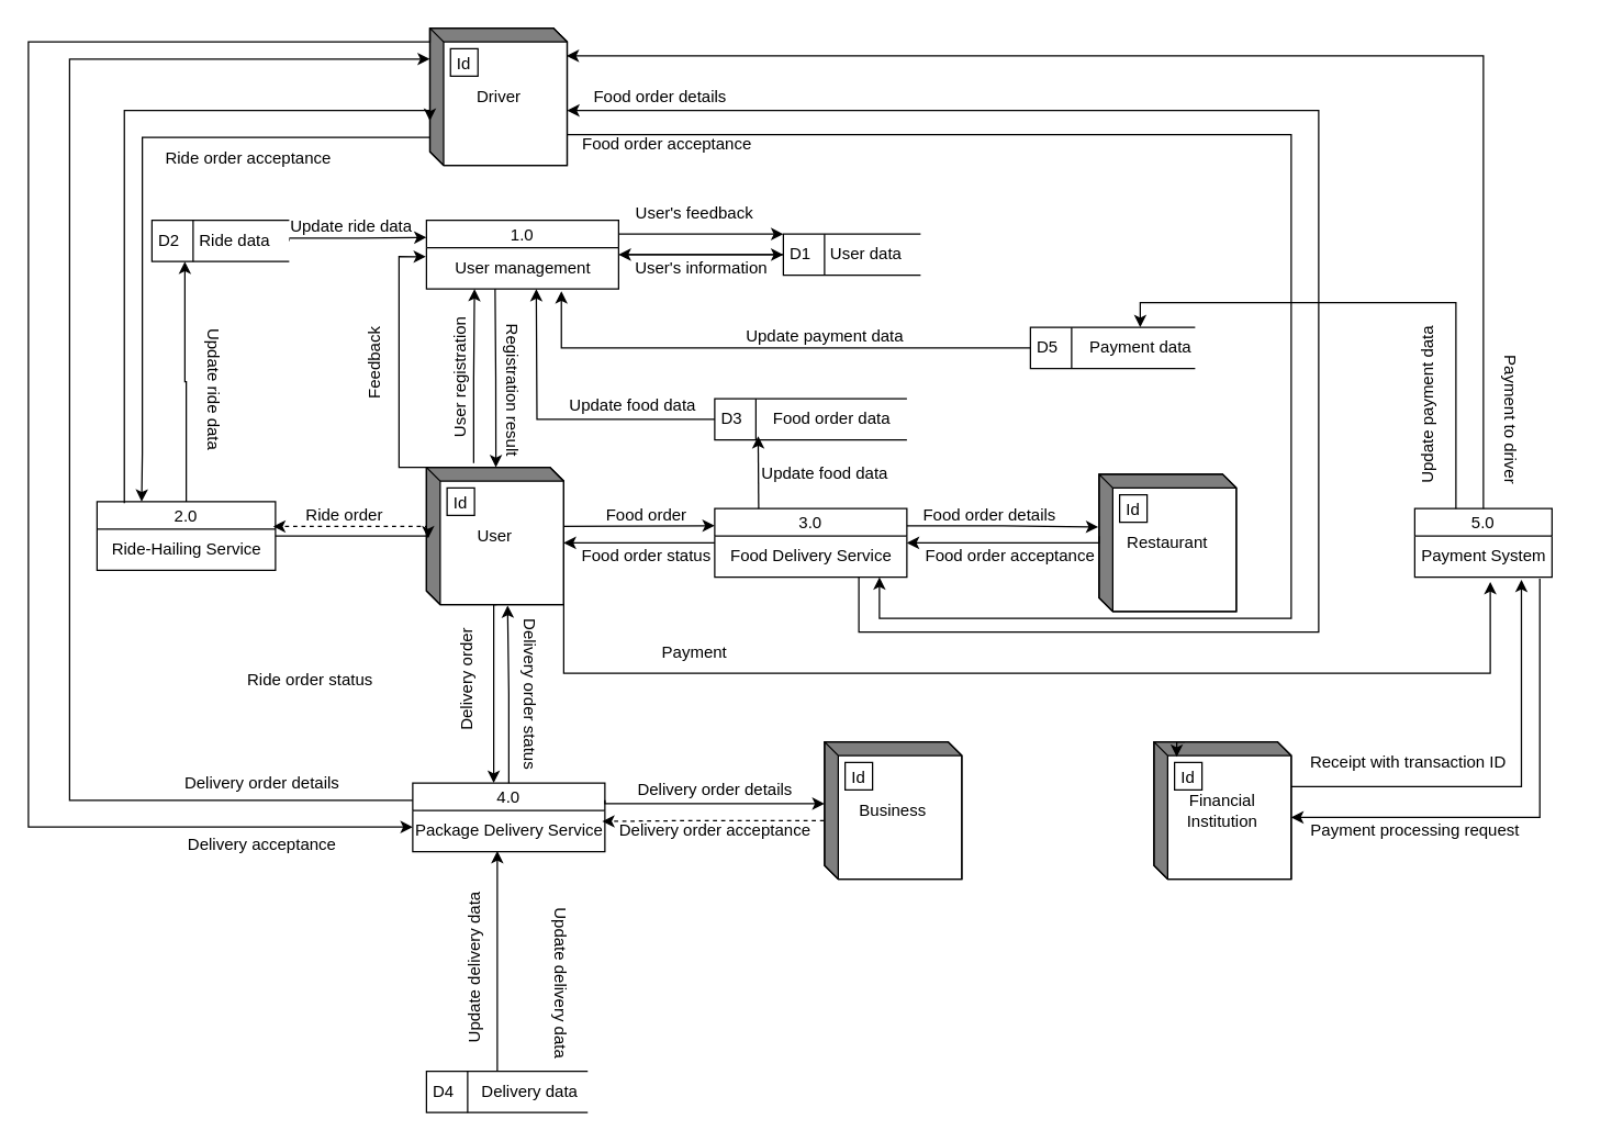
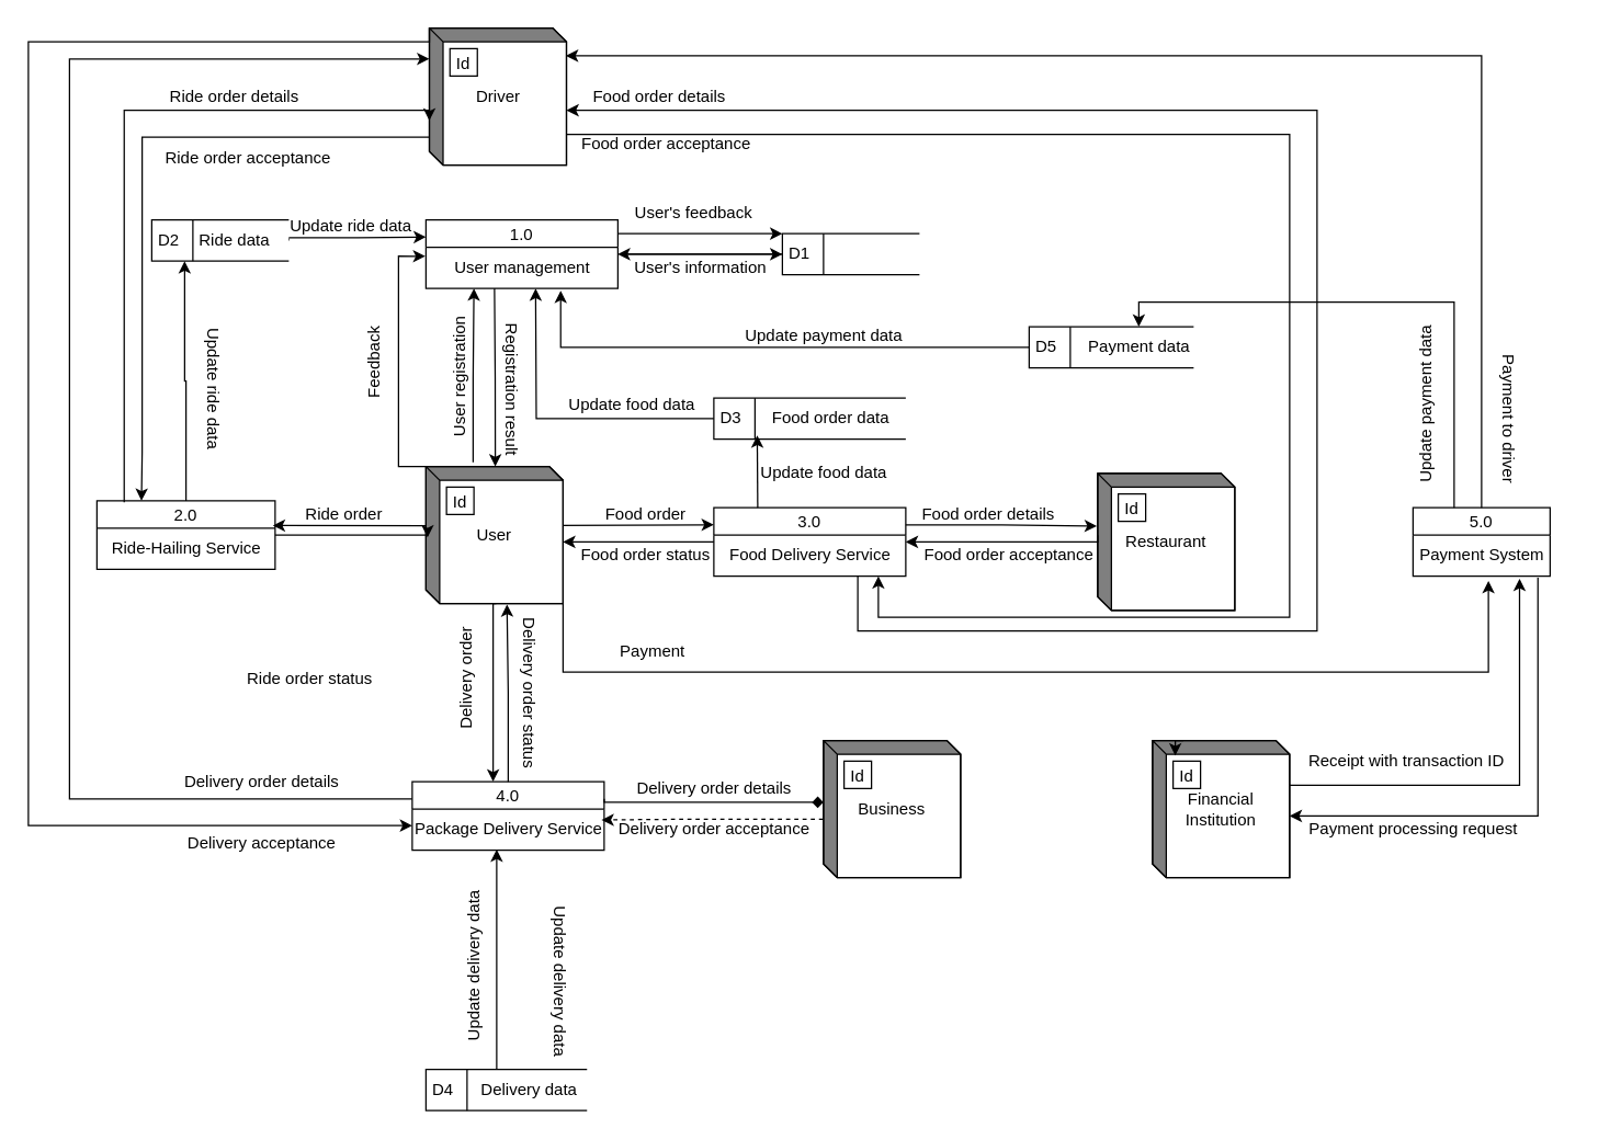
+ <mxCell id="33" value="Ride order details" style="text;html=1;align=center;verticalAlign=middle;resizable=0;points=[];autosize=1;strokeColor=none;fillColor=none;" vertex="1" parent="1"><mxGeometry x="110" y="55" width="120" height="30" as="geometry" /></mxCell>
- <mxCell id="64" value="User data" style="text;html=1;align=center;verticalAlign=middle;resizable=0;points=[];autosize=1;strokeColor=none;fillColor=none;" vertex="1" parent="1"><mxGeometry x="590" y="170" width="80" height="30" as="geometry" /></mxCell>
- <mxCell id="12" style="edgeStyle=orthogonalEdgeStyle;rounded=0;orthogonalLoop=1;jettySize=auto;html=1;exitX=0;exitY=0;exitDx=0;exitDy=45;exitPerimeter=0;entryX=0.987;entryY=-0.065;entryDx=0;entryDy=0;entryPerimeter=0;dashed=1;" edge="1" parent="1" source="5" target="11"><mxGeometry relative="1" as="geometry"><Array as="points"><mxPoint x="310" y="383" /></Array></mxGeometry></mxCell>
+ <mxCell id="12" style="edgeStyle=orthogonalEdgeStyle;rounded=0;orthogonalLoop=1;jettySize=auto;html=1;exitX=0;exitY=0;exitDx=0;exitDy=45;exitPerimeter=0;entryX=0.987;entryY=-0.065;entryDx=0;entryDy=0;entryPerimeter=0;" edge="1" parent="1" source="5" target="11"><mxGeometry relative="1" as="geometry"><Array as="points"><mxPoint x="310" y="383" /></Array></mxGeometry></mxCell>
- <mxCell id="94" value="Payment" style="text;html=1;align=center;verticalAlign=middle;resizable=0;points=[];autosize=1;strokeColor=none;fillColor=none;" vertex="1" parent="1"><mxGeometry x="470" y="460" width="70" height="30" as="geometry" /></mxCell>
+ <mxCell id="94" value="Payment" style="text;html=1;align=center;verticalAlign=middle;resizable=0;points=[];autosize=1;strokeColor=none;fillColor=none;" vertex="1" parent="1"><mxGeometry x="440" y="460" width="70" height="30" as="geometry" /></mxCell>
- <mxCell id="43" style="edgeStyle=orthogonalEdgeStyle;rounded=0;orthogonalLoop=1;jettySize=auto;html=1;exitX=1;exitY=0.25;exitDx=0;exitDy=0;entryX=0;entryY=0;entryDx=0;entryDy=45;entryPerimeter=0;" edge="1" parent="1" source="16" target="41"><mxGeometry relative="1" as="geometry"><Array as="points"><mxPoint x="440" y="585" /></Array></mxGeometry></mxCell>
+ <mxCell id="43" style="edgeStyle=orthogonalEdgeStyle;rounded=0;orthogonalLoop=1;jettySize=auto;html=1;exitX=1;exitY=0.25;exitDx=0;exitDy=0;entryX=0;entryY=0;entryDx=0;entryDy=45;entryPerimeter=0;endArrow=diamond;" edge="1" parent="1" source="16" target="41"><mxGeometry relative="1" as="geometry"><Array as="points"><mxPoint x="440" y="585" /></Array></mxGeometry></mxCell>
